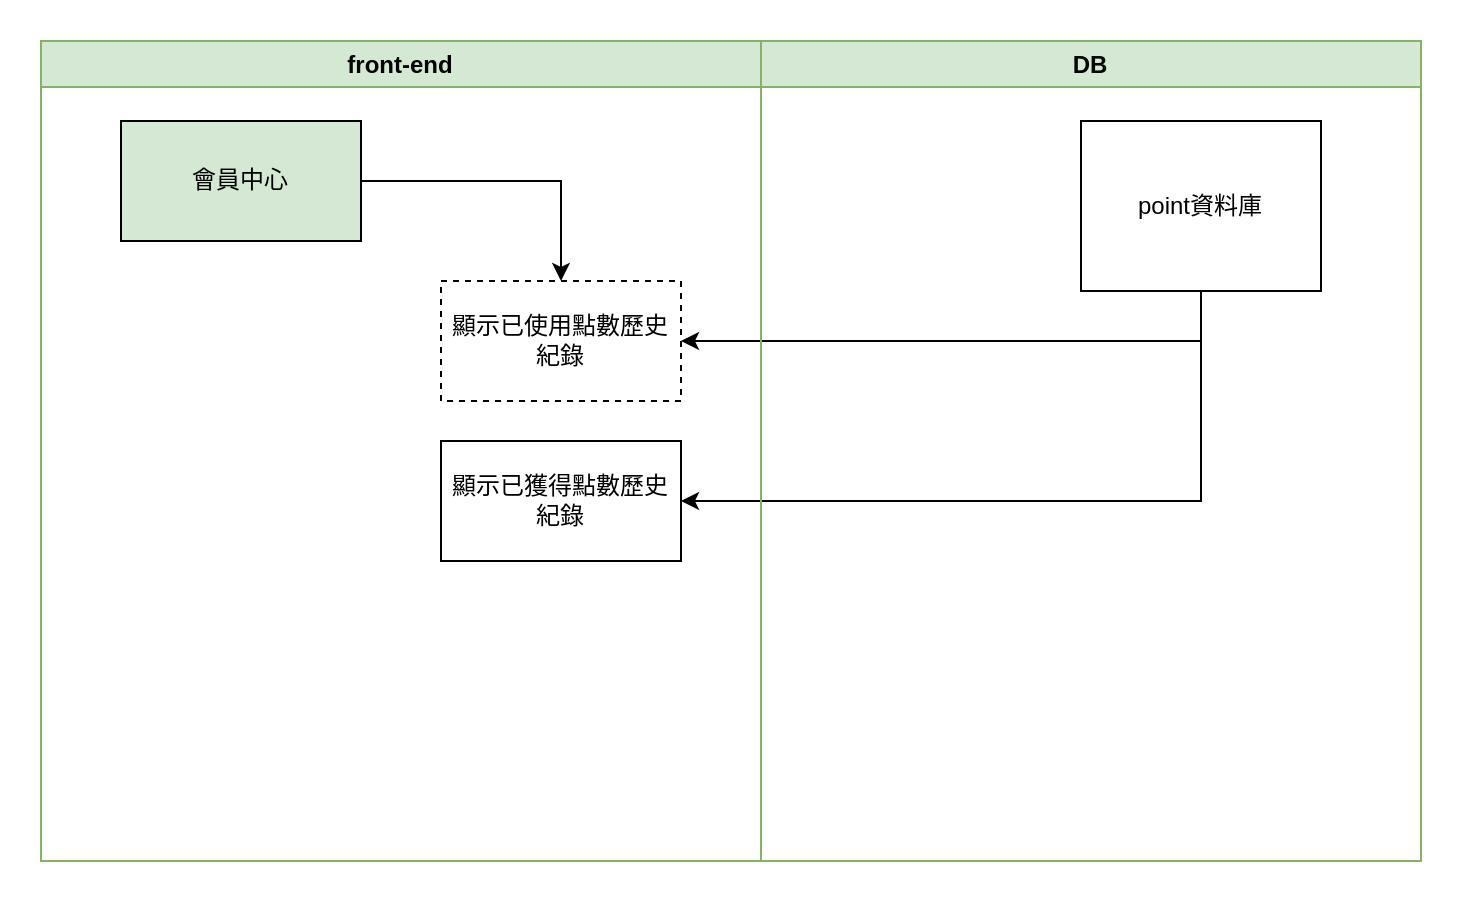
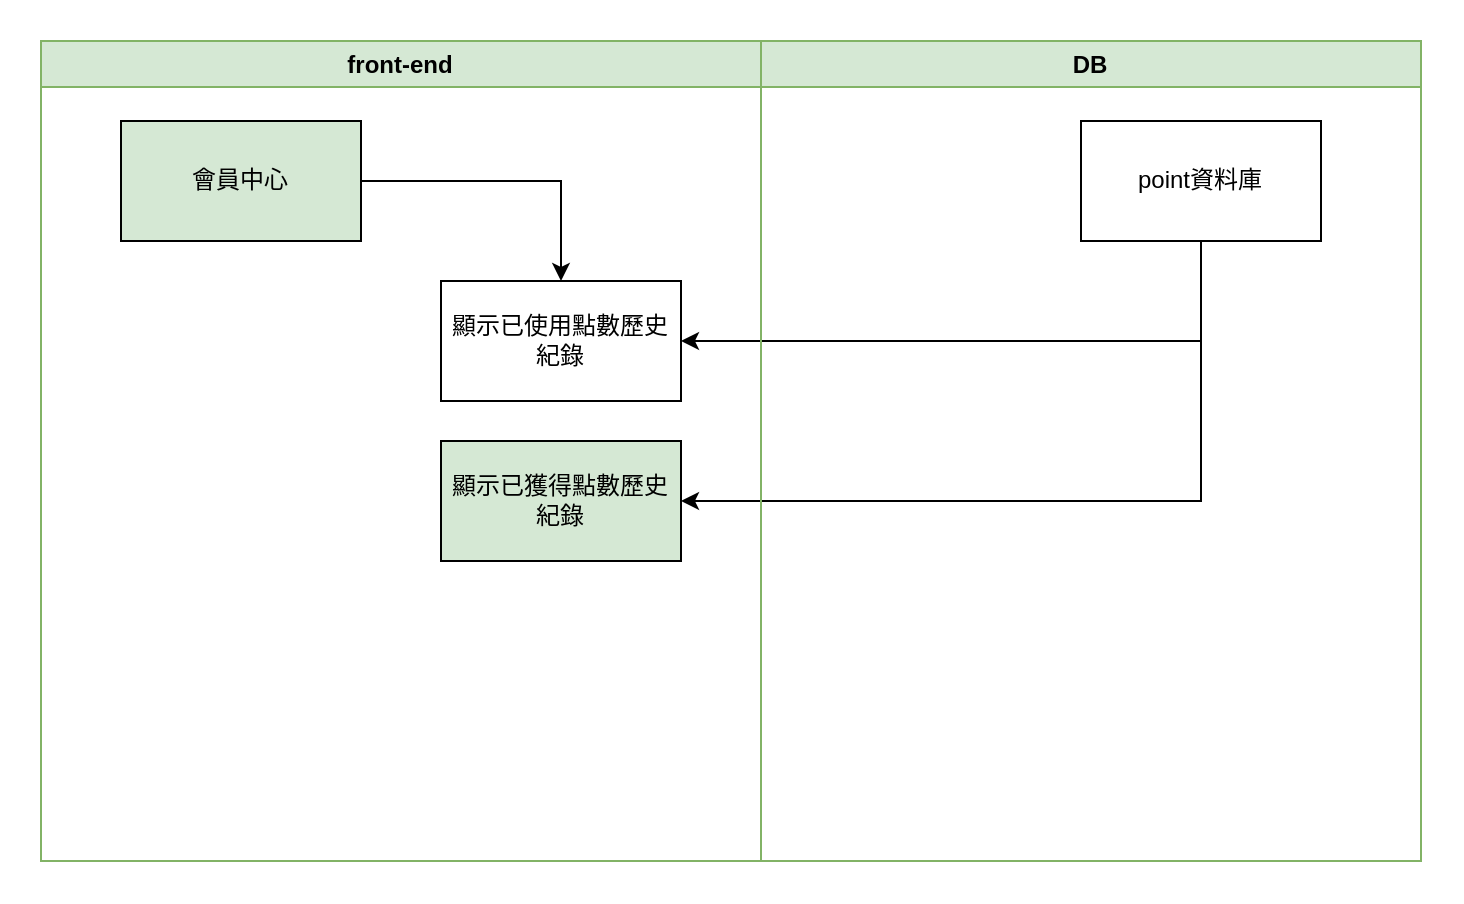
- <mxCell id="7" value="point資料庫" style="rounded=0;whiteSpace=wrap;html=1;" vertex="1" parent="1"><mxGeometry x="540" y="60" width="120" height="85" as="geometry" /></mxCell>
+ <mxCell id="7" value="point資料庫" style="rounded=0;whiteSpace=wrap;html=1;" vertex="1" parent="1"><mxGeometry x="540" y="60" width="120" height="60" as="geometry" /></mxCell>
- <mxCell id="4" value="顯示已使用點數歷史紀錄" style="rounded=0;whiteSpace=wrap;html=1;dashed=1;" vertex="1" parent="2"><mxGeometry x="200" y="120" width="120" height="60" as="geometry" /></mxCell>
+ <mxCell id="4" value="顯示已使用點數歷史紀錄" style="rounded=0;whiteSpace=wrap;html=1;" vertex="1" parent="2"><mxGeometry x="200" y="120" width="120" height="60" as="geometry" /></mxCell>
- <mxCell id="5" value="顯示已獲得點數歷史紀錄" style="rounded=0;whiteSpace=wrap;html=1;" vertex="1" parent="2"><mxGeometry x="200" y="200" width="120" height="60" as="geometry" /></mxCell>
+ <mxCell id="5" value="顯示已獲得點數歷史紀錄" style="rounded=0;whiteSpace=wrap;html=1;fillColor=#d5e8d4;" vertex="1" parent="2"><mxGeometry x="200" y="200" width="120" height="60" as="geometry" /></mxCell>
